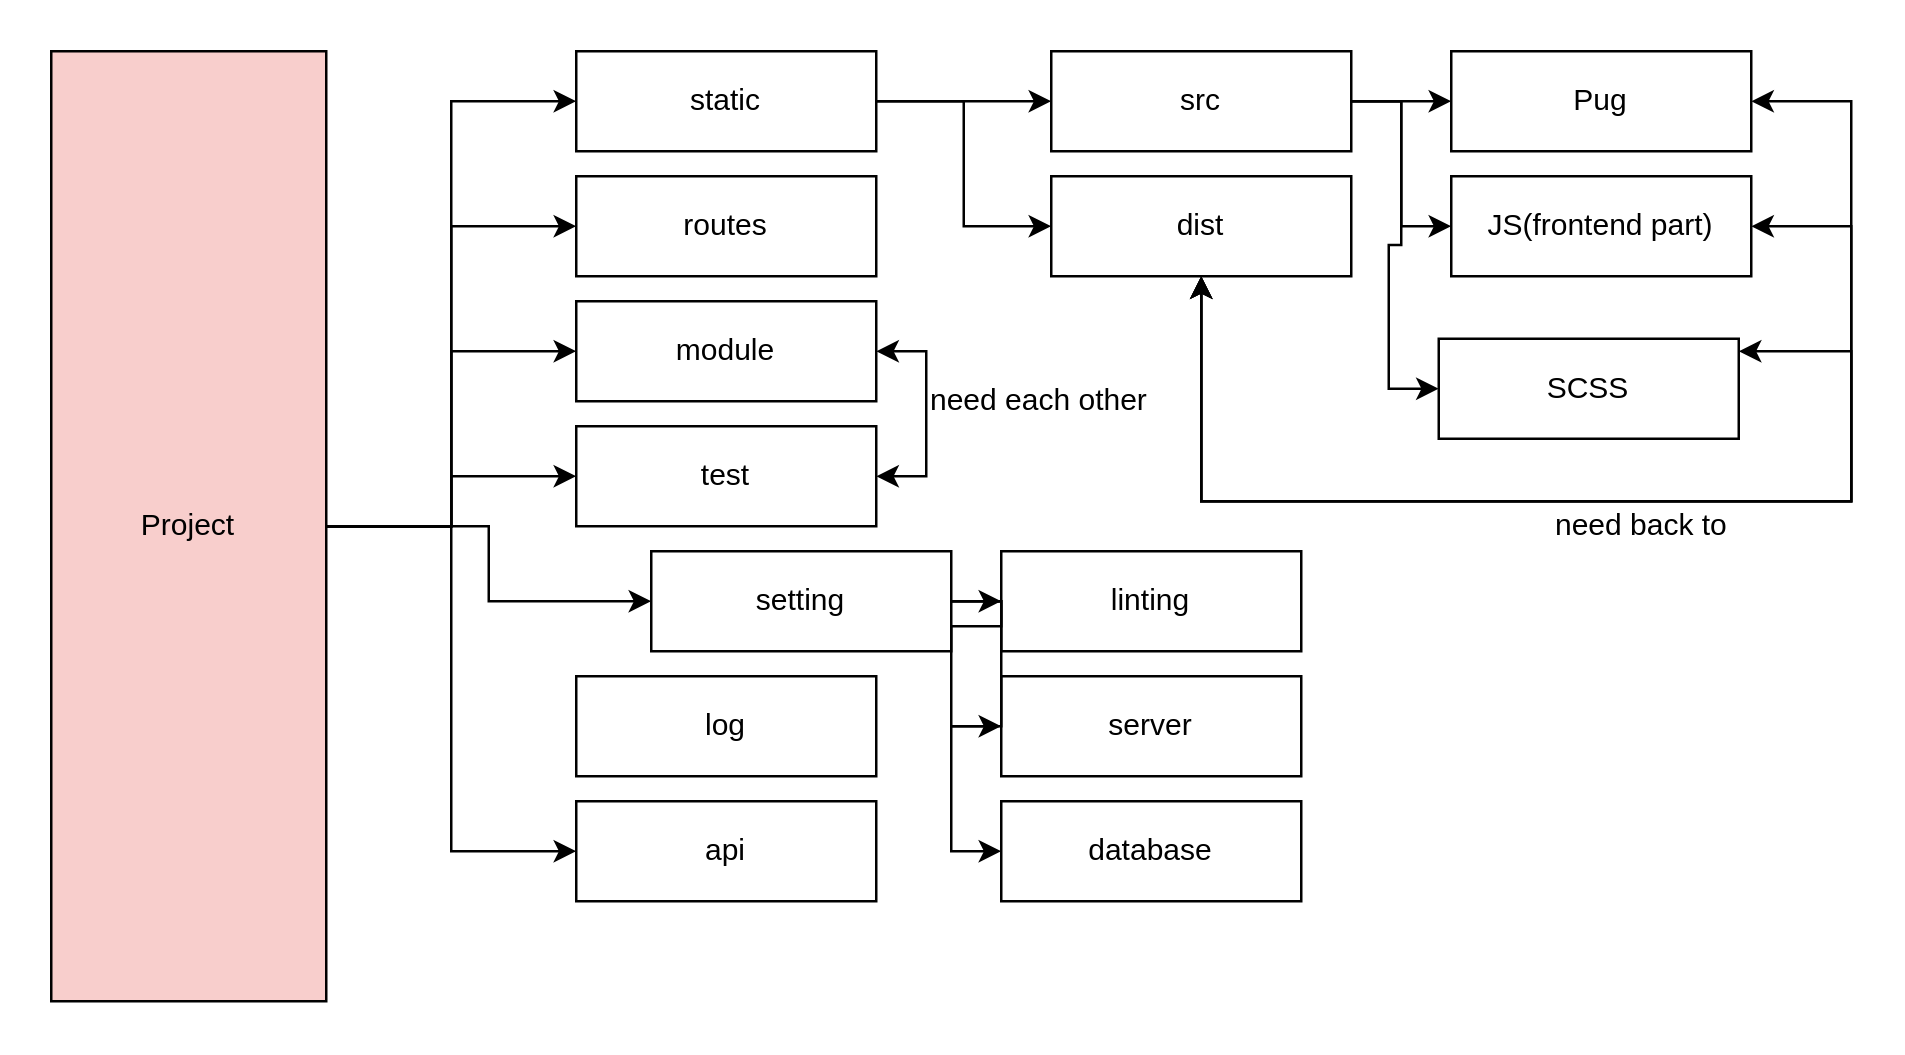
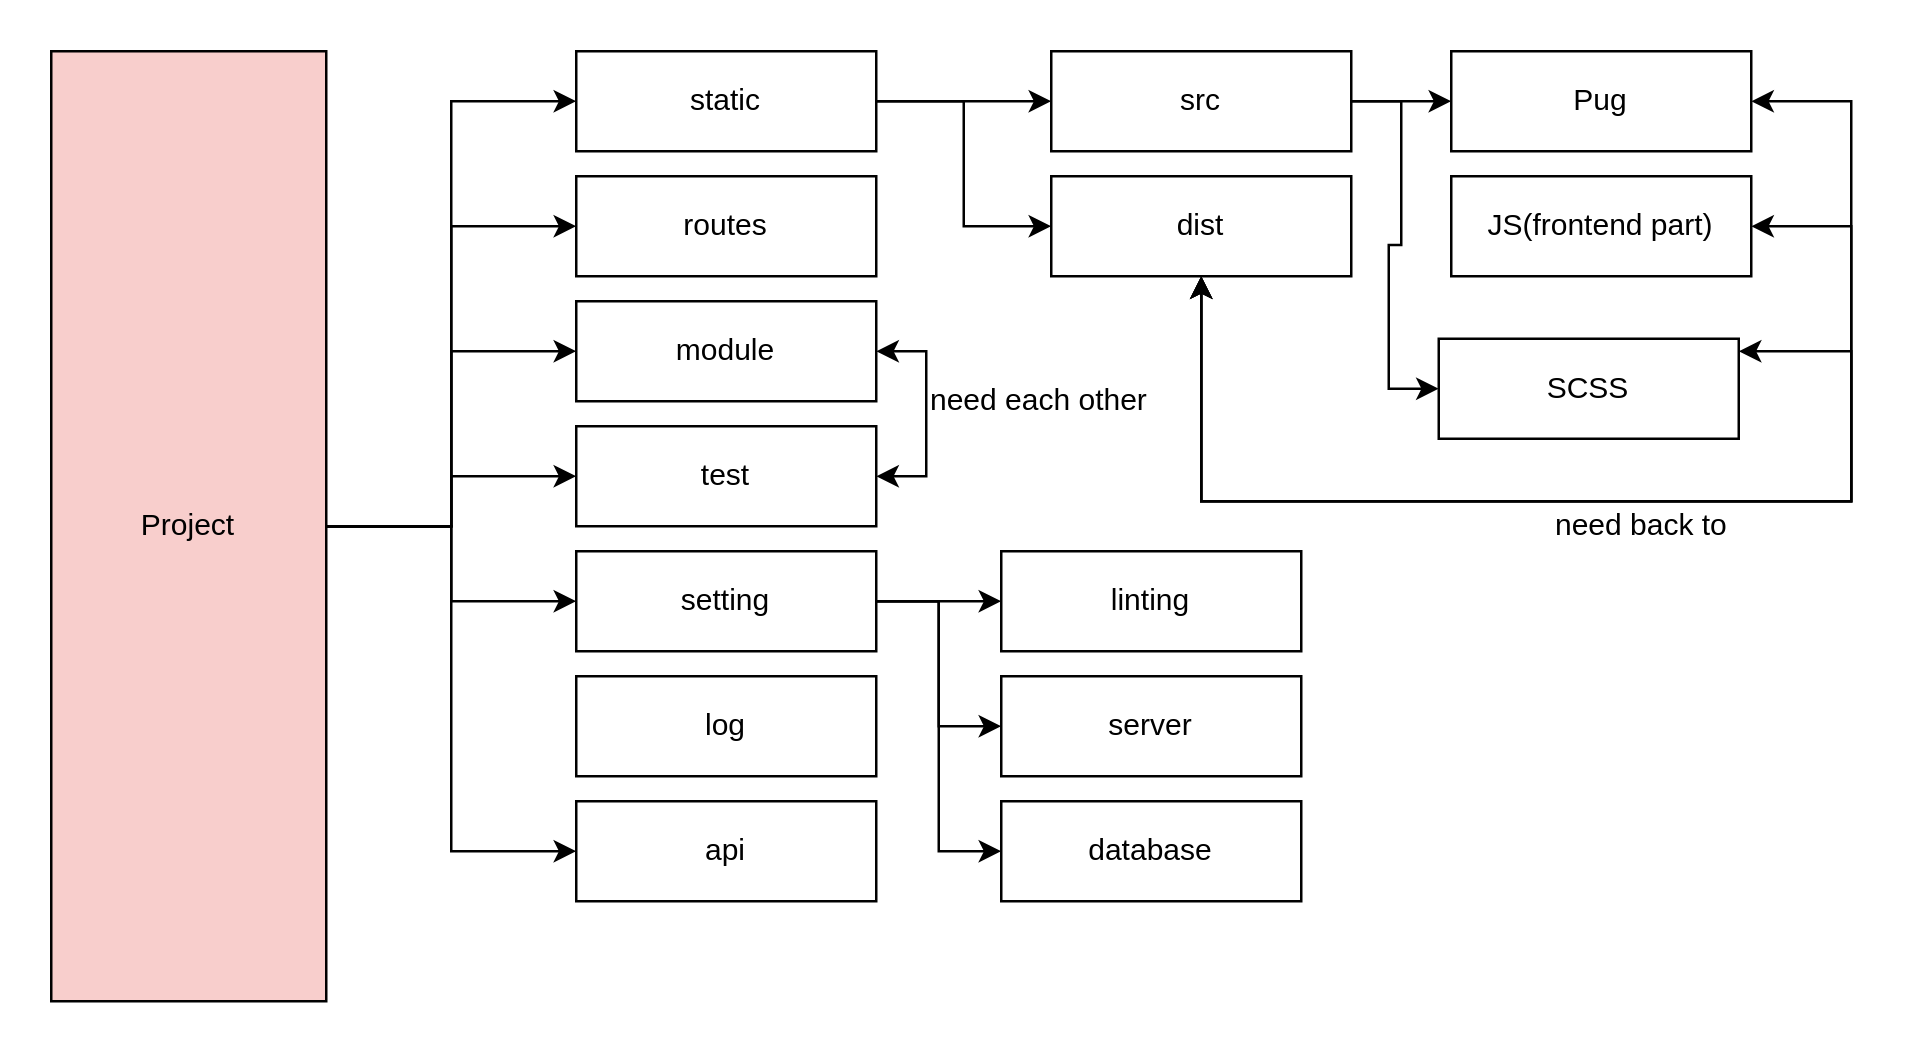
- <mxCell id="9" style="edgeStyle=orthogonalEdgeStyle;rounded=0;orthogonalLoop=1;jettySize=auto;html=1;entryX=1;entryY=0.5;entryDx=0;entryDy=0;startArrow=classic;startFill=1;endArrow=none;endFill=0;strokeColor=#000000;" edge="1" parent="1" source="11" target="8"><mxGeometry relative="1" as="geometry" /></mxCell>
- <mxCell id="25" value="setting" style="rounded=0;whiteSpace=wrap;html=1;" vertex="1" parent="1"><mxGeometry x="260" y="220" width="120" height="40" as="geometry" /></mxCell>
+ <mxCell id="25" value="setting" style="rounded=0;whiteSpace=wrap;html=1;" vertex="1" parent="1"><mxGeometry x="230" y="220" width="120" height="40" as="geometry" /></mxCell>
